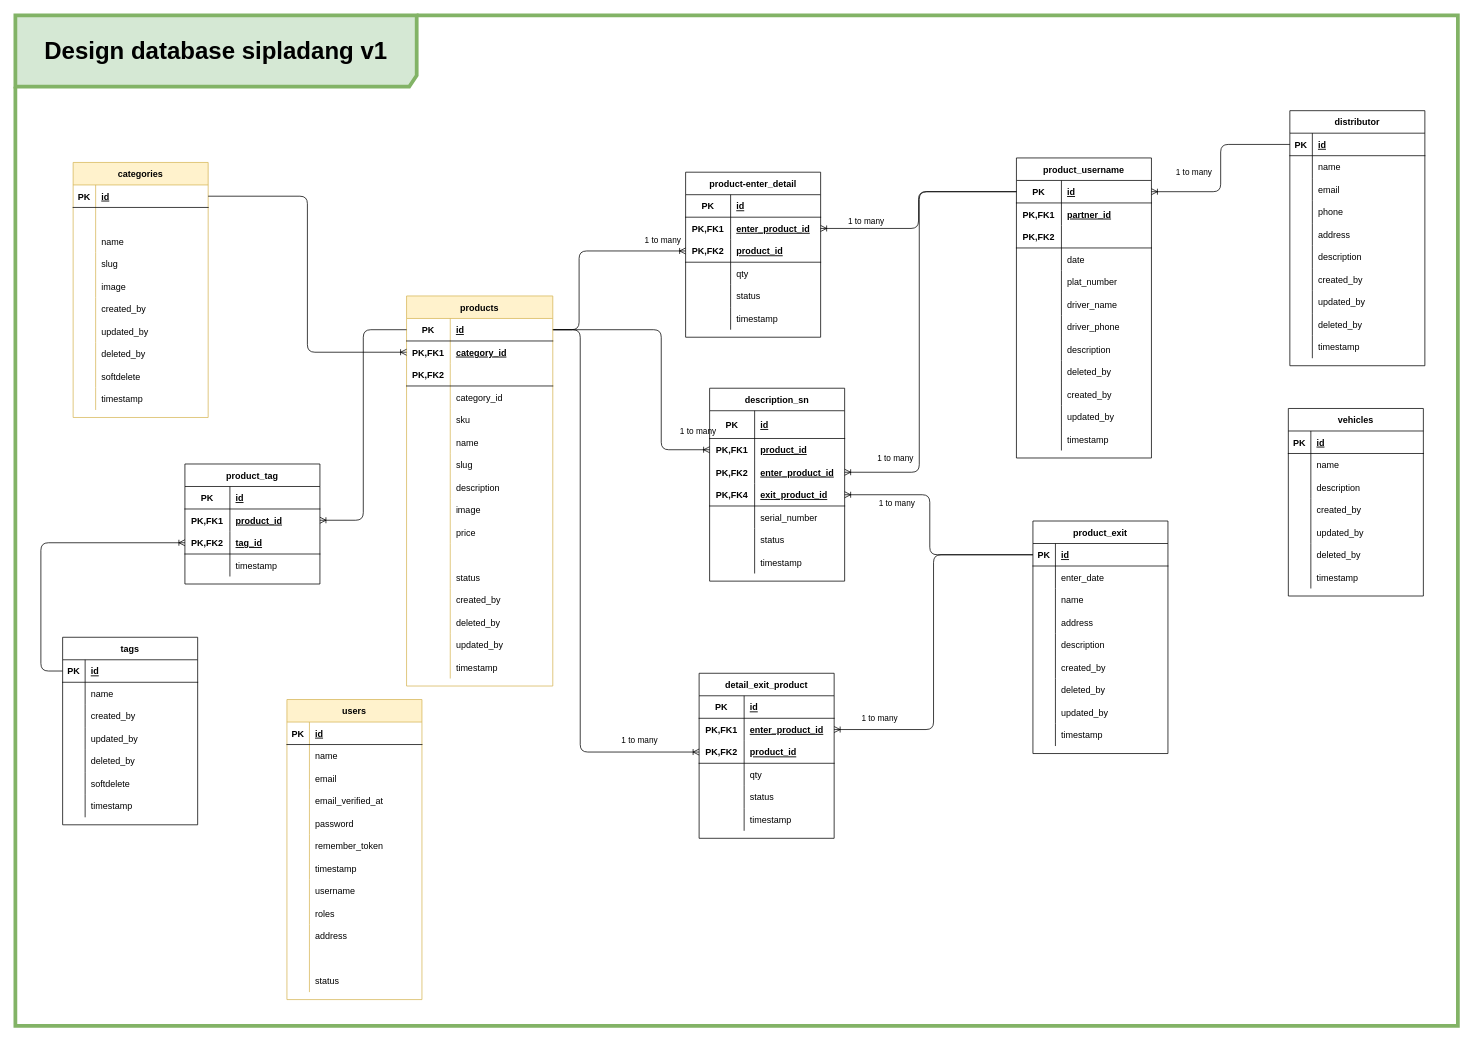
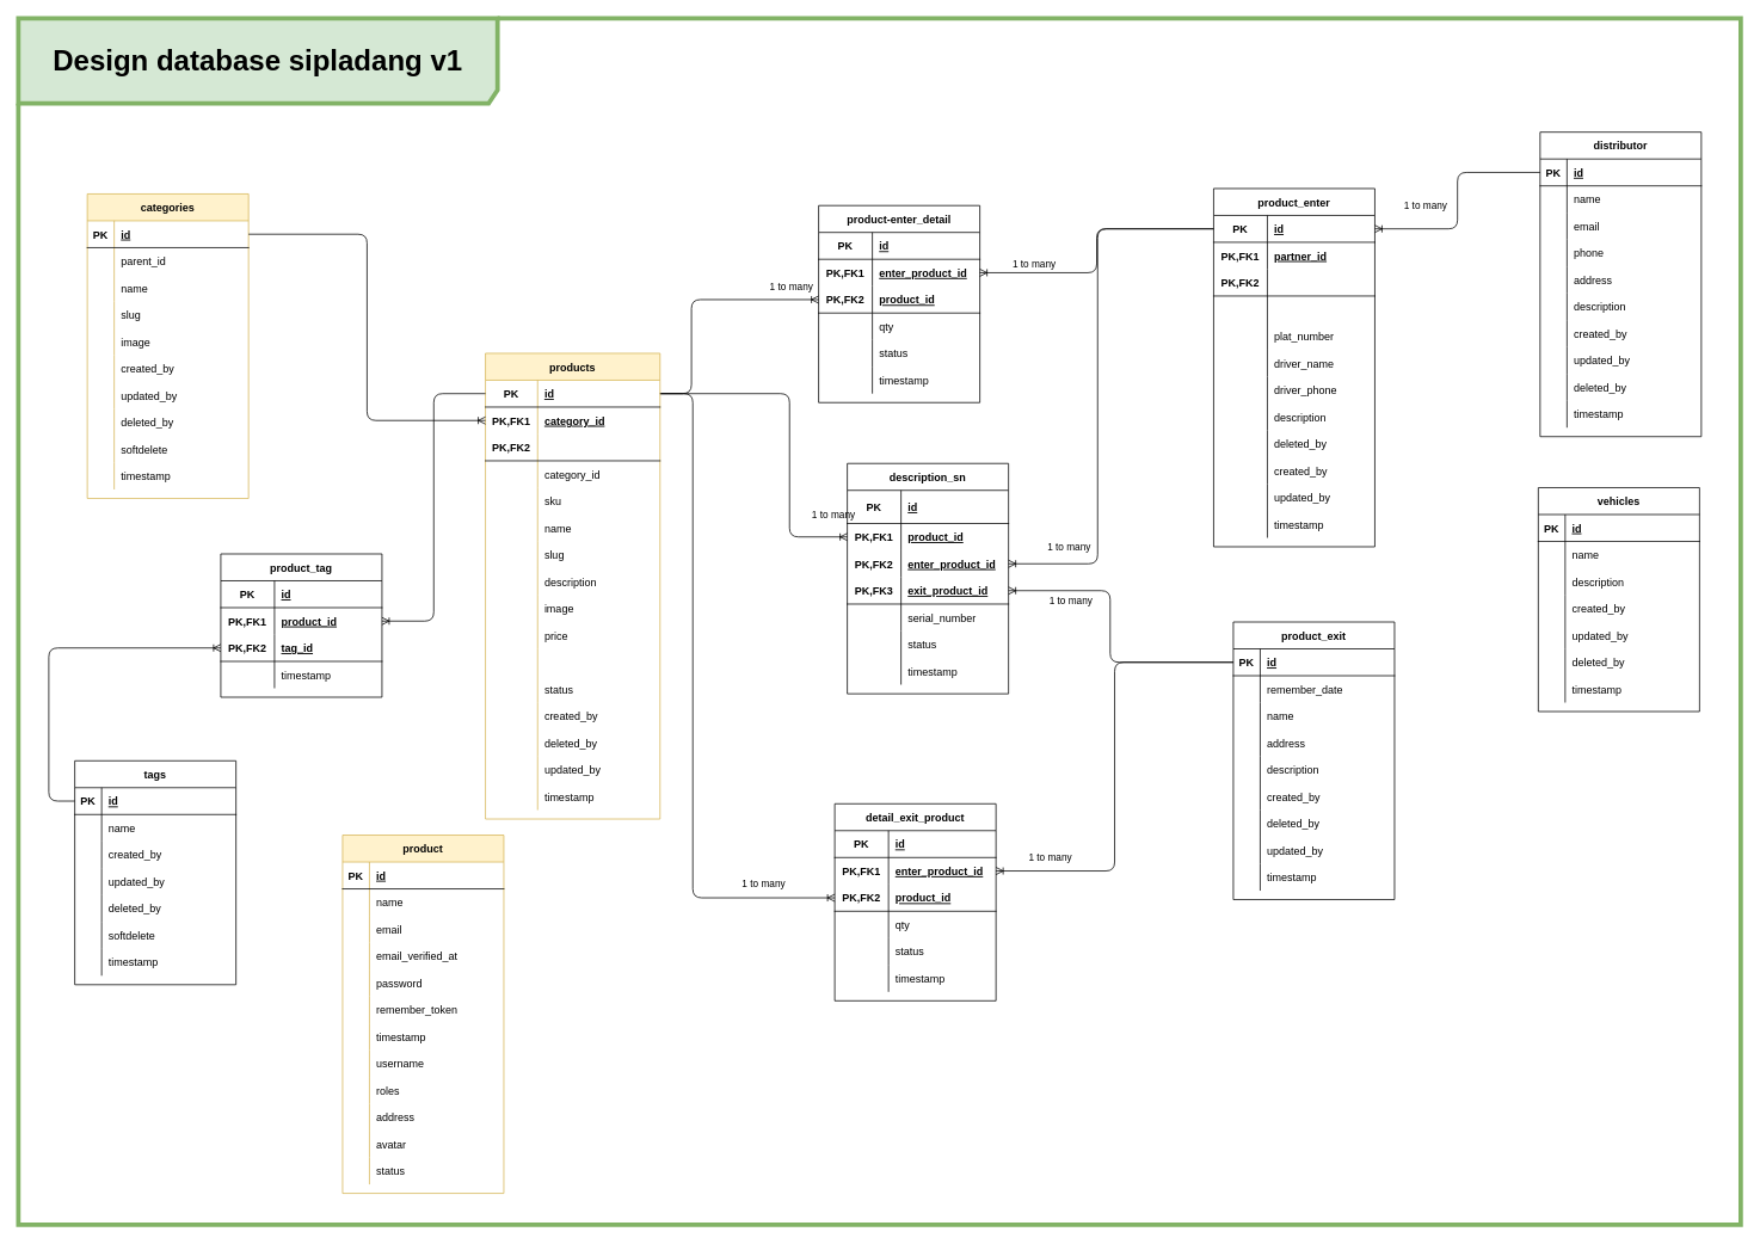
- <mxCell id="86" value="product_username" style="shape=table;startSize=30;container=1;collapsible=1;childLayout=tableLayout;fixedRows=1;rowLines=0;fontStyle=1;align=center;resizeLast=1;" parent="1" vertex="1"><mxGeometry x="1354.5" y="210" width="180" height="400" as="geometry" /></mxCell>
+ <mxCell id="86" value="product_enter" style="shape=table;startSize=30;container=1;collapsible=1;childLayout=tableLayout;fixedRows=1;rowLines=0;fontStyle=1;align=center;resizeLast=1;" parent="1" vertex="1"><mxGeometry x="1354.5" y="210" width="180" height="400" as="geometry" /></mxCell>
+ <mxCell id="198" value="parent_id" style="shape=partialRectangle;connectable=0;fillColor=none;top=0;left=0;bottom=0;right=0;align=left;spacingLeft=6;overflow=hidden;" parent="196" vertex="1"><mxGeometry x="30" width="150" height="30" as="geometry"><mxRectangle width="150" height="30" as="alternateBounds" /></mxGeometry></mxCell>
- <mxCell id="98" value="date" style="shape=partialRectangle;connectable=0;fillColor=none;top=0;left=0;bottom=0;right=0;align=left;spacingLeft=6;overflow=hidden;" parent="96" vertex="1"><mxGeometry x="60" width="120" height="30" as="geometry"><mxRectangle width="120" height="30" as="alternateBounds" /></mxGeometry></mxCell>
- <mxCell id="162" value="PK,FK4" style="shape=partialRectangle;connectable=0;fillColor=none;top=0;left=0;bottom=0;right=0;fontStyle=1;overflow=hidden;" parent="161" vertex="1"><mxGeometry width="60" height="30" as="geometry" /></mxCell>
+ <mxCell id="162" value="PK,FK3" style="shape=partialRectangle;connectable=0;fillColor=none;top=0;left=0;bottom=0;right=0;fontStyle=1;overflow=hidden;" parent="161" vertex="1"><mxGeometry width="60" height="30" as="geometry" /></mxCell>
- <mxCell id="129" value="enter_date" style="shape=partialRectangle;connectable=0;fillColor=none;top=0;left=0;bottom=0;right=0;align=left;spacingLeft=6;overflow=hidden;" parent="127" vertex="1"><mxGeometry x="30" width="150" height="30" as="geometry" /></mxCell>
+ <mxCell id="129" value="remember_date" style="shape=partialRectangle;connectable=0;fillColor=none;top=0;left=0;bottom=0;right=0;align=left;spacingLeft=6;overflow=hidden;" parent="127" vertex="1"><mxGeometry x="30" width="150" height="30" as="geometry" /></mxCell>
- <mxCell id="261" value="users" style="shape=table;startSize=30;container=1;collapsible=1;childLayout=tableLayout;fixedRows=1;rowLines=0;fontStyle=1;align=center;resizeLast=1;fillColor=#fff2cc;strokeColor=#d6b656;" parent="1" vertex="1"><mxGeometry x="382" y="932" width="180" height="400" as="geometry"><mxRectangle x="330" y="334" width="60" height="30" as="alternateBounds" /></mxGeometry></mxCell>
+ <mxCell id="261" value="product" style="shape=table;startSize=30;container=1;collapsible=1;childLayout=tableLayout;fixedRows=1;rowLines=0;fontStyle=1;align=center;resizeLast=1;fillColor=#fff2cc;strokeColor=#d6b656;" parent="1" vertex="1"><mxGeometry x="382" y="932" width="180" height="400" as="geometry"><mxRectangle x="330" y="334" width="60" height="30" as="alternateBounds" /></mxGeometry></mxCell>
+ <mxCell id="294" value="avatar" style="shape=partialRectangle;connectable=0;fillColor=none;top=0;left=0;bottom=0;right=0;align=left;spacingLeft=6;overflow=hidden;" parent="292" vertex="1"><mxGeometry x="30" width="150" height="30" as="geometry"><mxRectangle width="150" height="30" as="alternateBounds" /></mxGeometry></mxCell>
